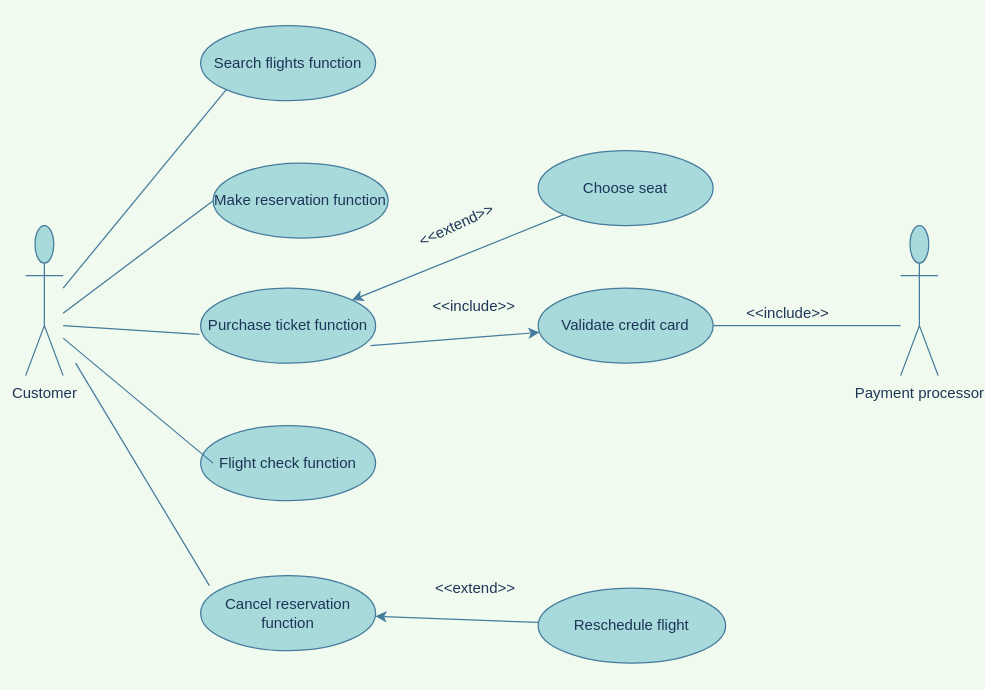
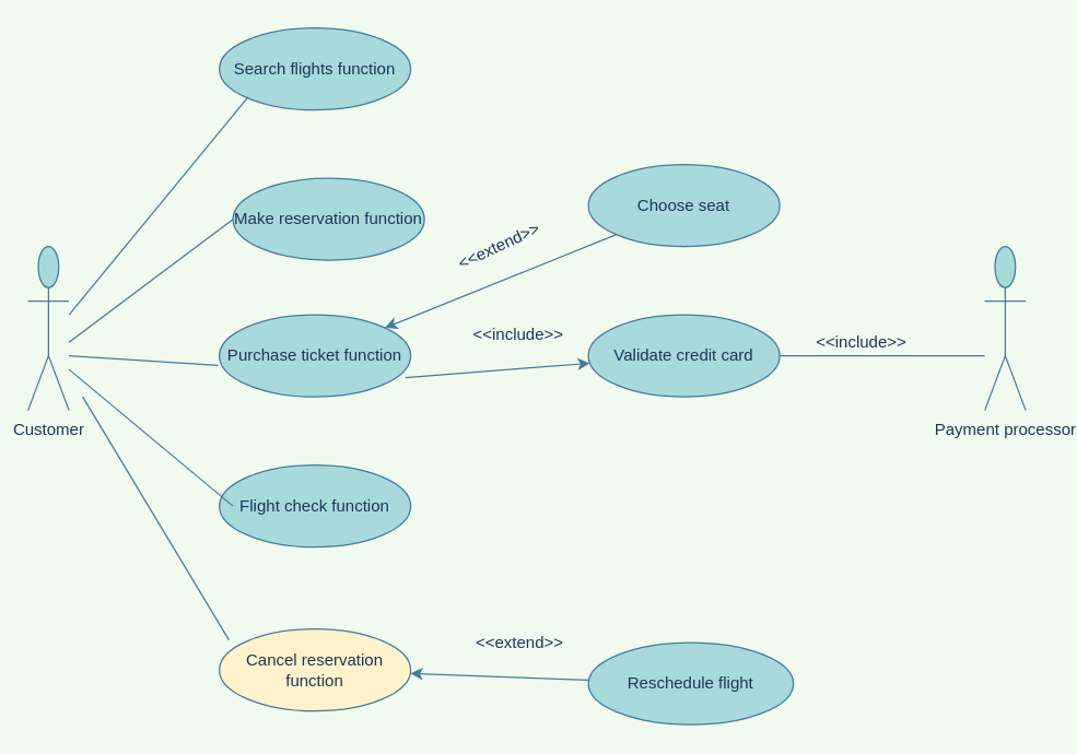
- <mxCell id="7" value="Cancel reservation function" style="ellipse;whiteSpace=wrap;html=1;fillColor=#A8DADC;strokeColor=#457B9D;fontColor=#1D3557;" vertex="1" parent="1"><mxGeometry x="160" y="460" width="140" height="60" as="geometry" /></mxCell>
+ <mxCell id="7" value="Cancel reservation function" style="ellipse;whiteSpace=wrap;html=1;fillColor=#fff2cc;strokeColor=#457B9D;fontColor=#1D3557;" vertex="1" parent="1"><mxGeometry x="160" y="460" width="140" height="60" as="geometry" /></mxCell>
